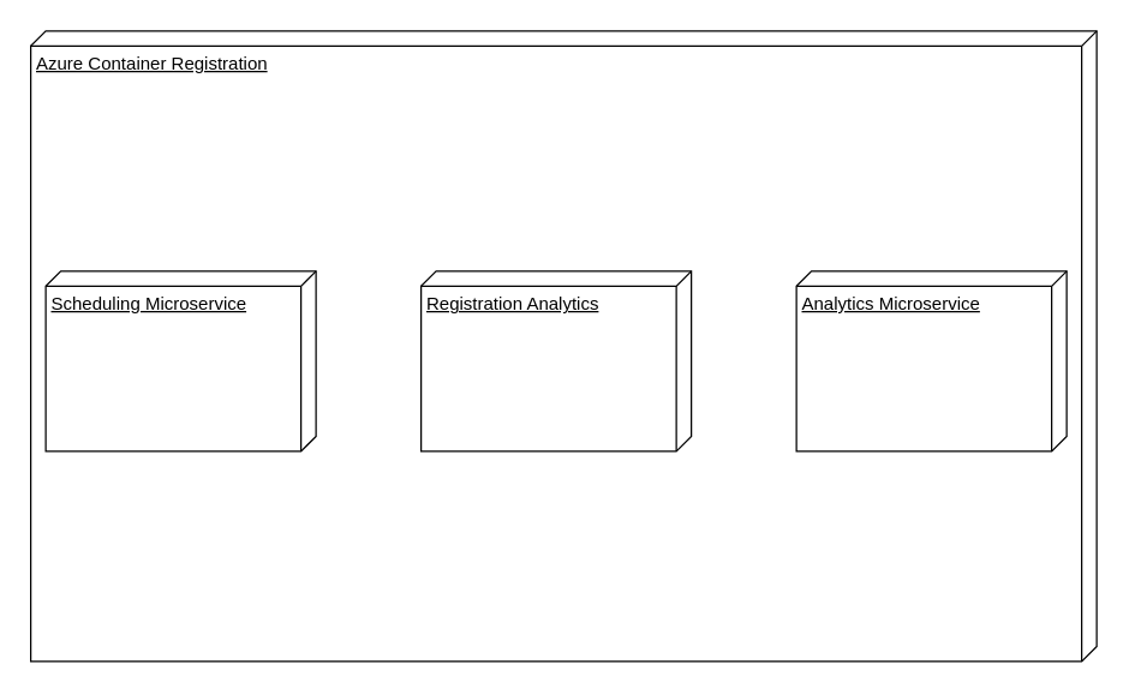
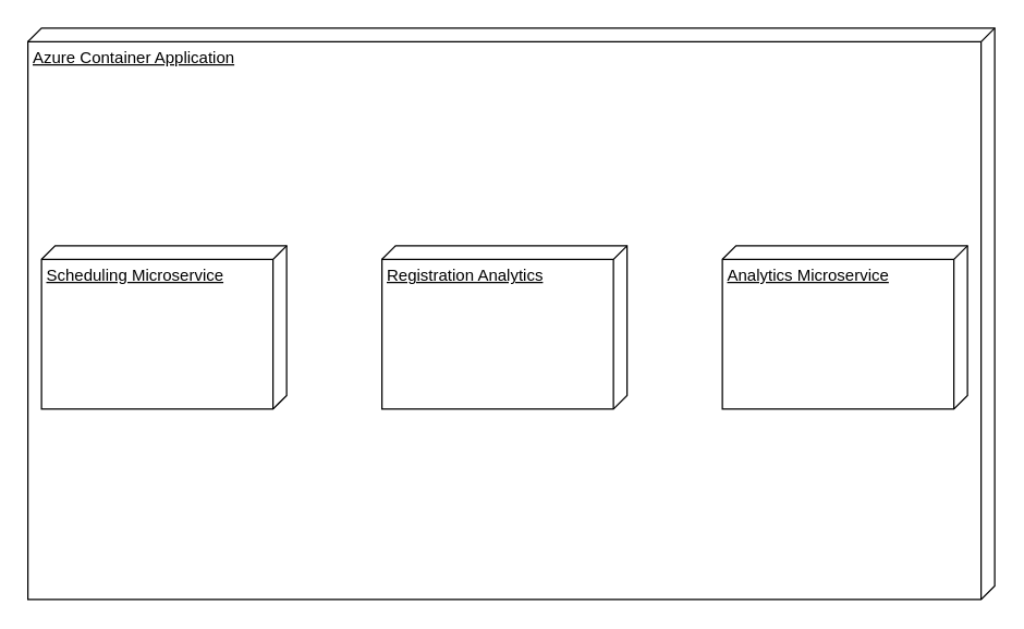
- <mxCell id="2" value="Azure Container Registration" style="verticalAlign=top;align=left;spacingTop=8;spacingLeft=2;spacingRight=12;shape=cube;size=10;direction=south;fontStyle=4;html=1;whiteSpace=wrap;" vertex="1" parent="1"><mxGeometry x="20" y="20" width="710" height="420" as="geometry" /></mxCell>
+ <mxCell id="2" value="Azure Container Application" style="verticalAlign=top;align=left;spacingTop=8;spacingLeft=2;spacingRight=12;shape=cube;size=10;direction=south;fontStyle=4;html=1;whiteSpace=wrap;" vertex="1" parent="1"><mxGeometry x="20" y="20" width="710" height="420" as="geometry" /></mxCell>
